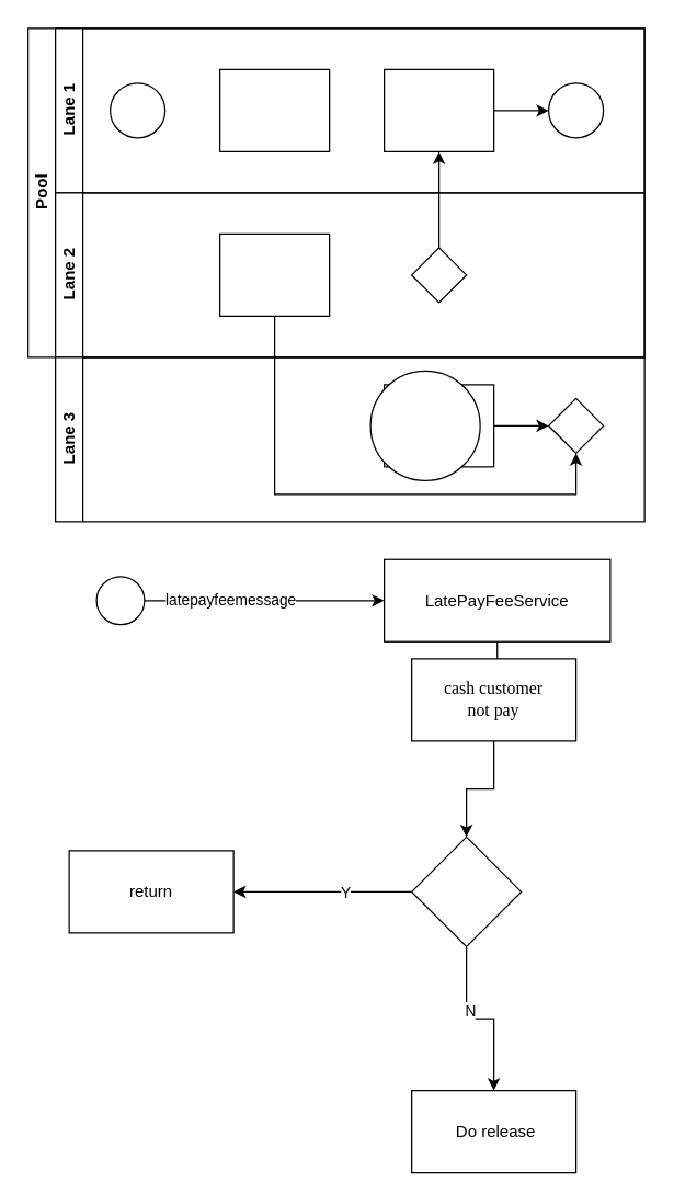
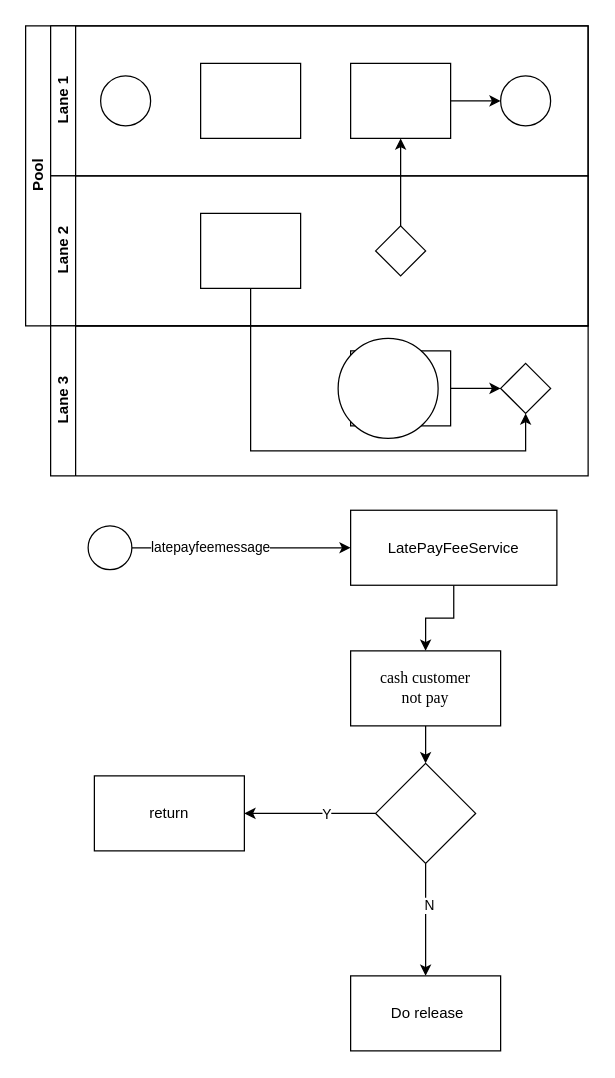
- <mxCell id="29" value="&lt;span style=&quot;font-size: 9.5pt; font-family: DengXian;&quot;&gt;cash customer &lt;br&gt;not pay&lt;/span&gt;" style="whiteSpace=wrap;html=1;" vertex="1" parent="1"><mxGeometry x="300" y="480" width="120" height="60" as="geometry" /></mxCell>
+ <mxCell id="29" value="&lt;span style=&quot;font-size: 9.5pt; font-family: DengXian;&quot;&gt;cash customer &lt;br&gt;not pay&lt;/span&gt;" style="whiteSpace=wrap;html=1;" vertex="1" parent="1"><mxGeometry x="280" y="520" width="120" height="60" as="geometry" /></mxCell>
- <mxCell id="35" value="return" style="whiteSpace=wrap;html=1;" vertex="1" parent="1"><mxGeometry x="50" y="620" width="120" height="60" as="geometry" /></mxCell>
+ <mxCell id="35" value="return" style="whiteSpace=wrap;html=1;" vertex="1" parent="1"><mxGeometry x="75" y="620" width="120" height="60" as="geometry" /></mxCell>
- <mxCell id="36" value="&amp;nbsp;Do release" style="whiteSpace=wrap;html=1;" vertex="1" parent="1"><mxGeometry x="300" y="795" width="120" height="60" as="geometry" /></mxCell>
+ <mxCell id="36" value="&amp;nbsp;Do release" style="whiteSpace=wrap;html=1;" vertex="1" parent="1"><mxGeometry x="280" y="780" width="120" height="60" as="geometry" /></mxCell>
